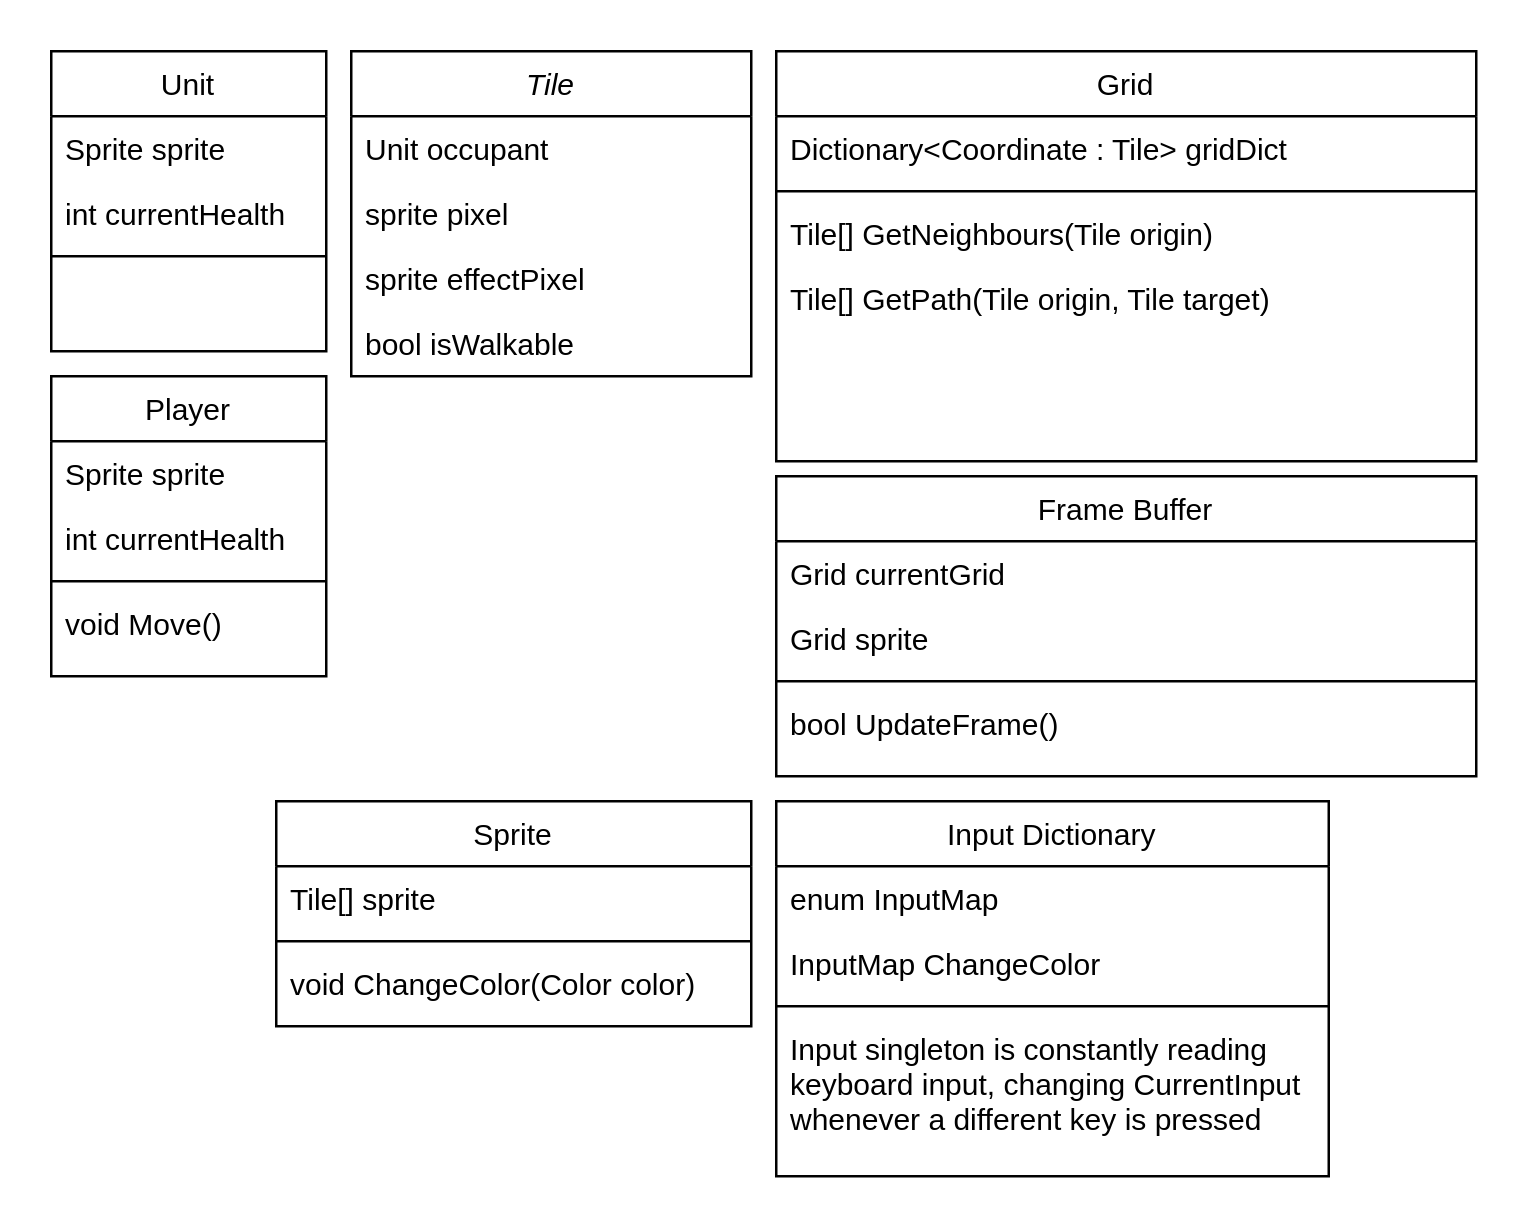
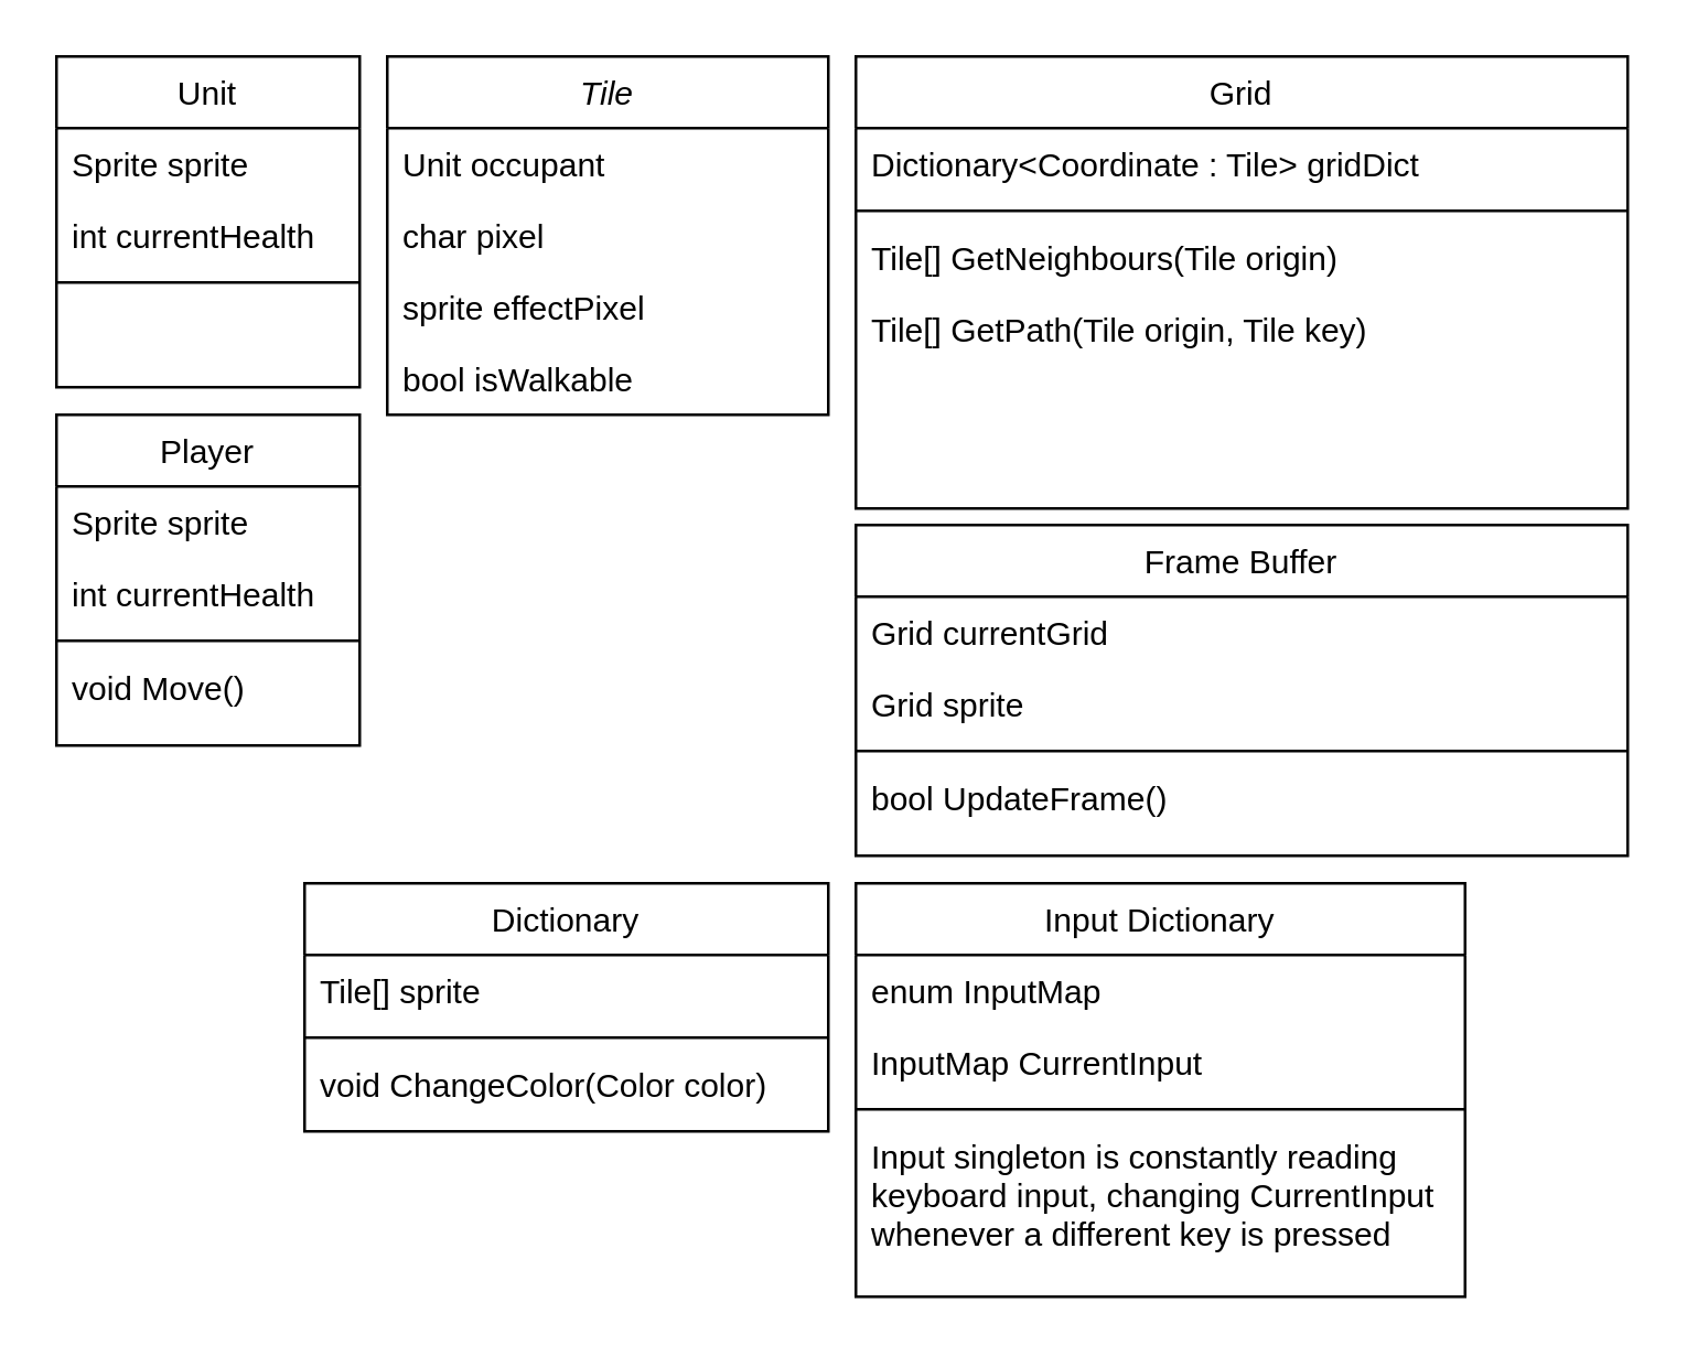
- <mxCell id="4" value="sprite pixel&#10;" style="text;align=left;verticalAlign=top;spacingLeft=4;spacingRight=4;overflow=hidden;rotatable=0;points=[[0,0.5],[1,0.5]];portConstraint=eastwest;rounded=0;shadow=0;html=0;" vertex="1" parent="2"><mxGeometry y="52" width="160" height="26" as="geometry" /></mxCell>
+ <mxCell id="4" value="char pixel&#10;" style="text;align=left;verticalAlign=top;spacingLeft=4;spacingRight=4;overflow=hidden;rotatable=0;points=[[0,0.5],[1,0.5]];portConstraint=eastwest;rounded=0;shadow=0;html=0;" vertex="1" parent="2"><mxGeometry y="52" width="160" height="26" as="geometry" /></mxCell>
- <mxCell id="11" value="Tile[] GetPath(Tile origin, Tile target)&#10;" style="text;align=left;verticalAlign=top;spacingLeft=4;spacingRight=4;overflow=hidden;rotatable=0;points=[[0,0.5],[1,0.5]];portConstraint=eastwest;" vertex="1" parent="7"><mxGeometry y="86" width="280" height="26" as="geometry" /></mxCell>
+ <mxCell id="11" value="Tile[] GetPath(Tile origin, Tile key)&#10;" style="text;align=left;verticalAlign=top;spacingLeft=4;spacingRight=4;overflow=hidden;rotatable=0;points=[[0,0.5],[1,0.5]];portConstraint=eastwest;" vertex="1" parent="7"><mxGeometry y="86" width="280" height="26" as="geometry" /></mxCell>
- <mxCell id="21" value="Sprite" style="swimlane;fontStyle=0;align=center;verticalAlign=top;childLayout=stackLayout;horizontal=1;startSize=26;horizontalStack=0;resizeParent=1;resizeLast=0;collapsible=1;marginBottom=0;rounded=0;shadow=0;strokeWidth=1;" vertex="1" parent="1"><mxGeometry x="110" y="320" width="190" height="90" as="geometry"><mxRectangle x="130" y="380" width="160" height="26" as="alternateBounds" /></mxGeometry></mxCell>
+ <mxCell id="21" value="Dictionary" style="swimlane;fontStyle=0;align=center;verticalAlign=top;childLayout=stackLayout;horizontal=1;startSize=26;horizontalStack=0;resizeParent=1;resizeLast=0;collapsible=1;marginBottom=0;rounded=0;shadow=0;strokeWidth=1;" vertex="1" parent="1"><mxGeometry x="110" y="320" width="190" height="90" as="geometry"><mxRectangle x="130" y="380" width="160" height="26" as="alternateBounds" /></mxGeometry></mxCell>
- <mxCell id="32" value="InputMap ChangeColor" style="text;align=left;verticalAlign=top;spacingLeft=4;spacingRight=4;overflow=hidden;rotatable=0;points=[[0,0.5],[1,0.5]];portConstraint=eastwest;" vertex="1" parent="30"><mxGeometry y="52" width="221" height="26" as="geometry" /></mxCell>
+ <mxCell id="32" value="InputMap CurrentInput" style="text;align=left;verticalAlign=top;spacingLeft=4;spacingRight=4;overflow=hidden;rotatable=0;points=[[0,0.5],[1,0.5]];portConstraint=eastwest;" vertex="1" parent="30"><mxGeometry y="52" width="221" height="26" as="geometry" /></mxCell>
